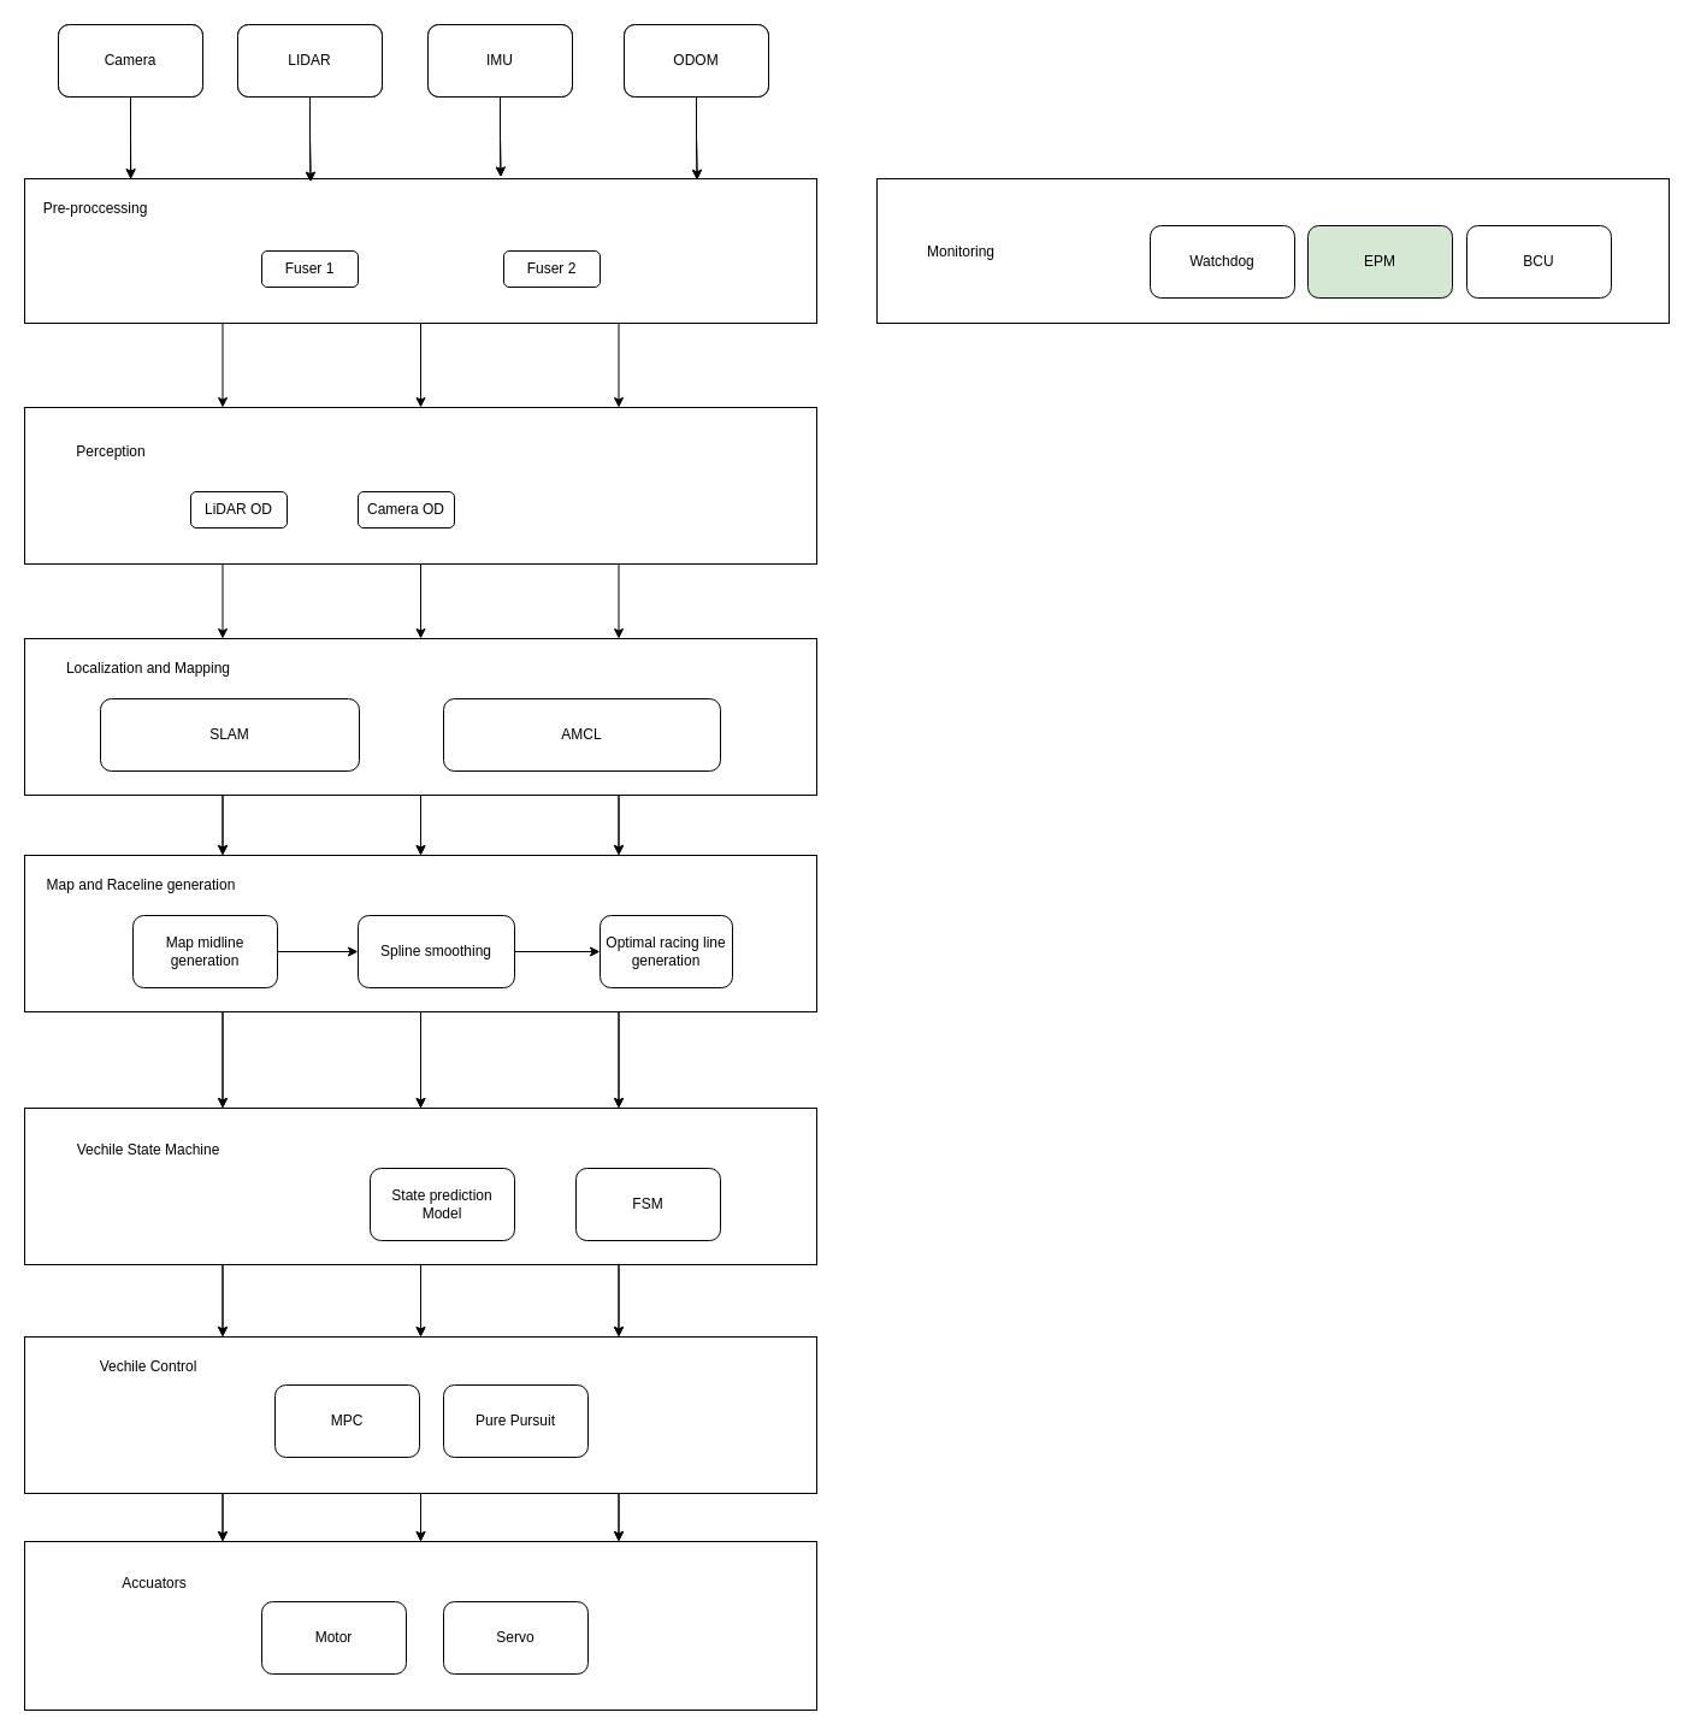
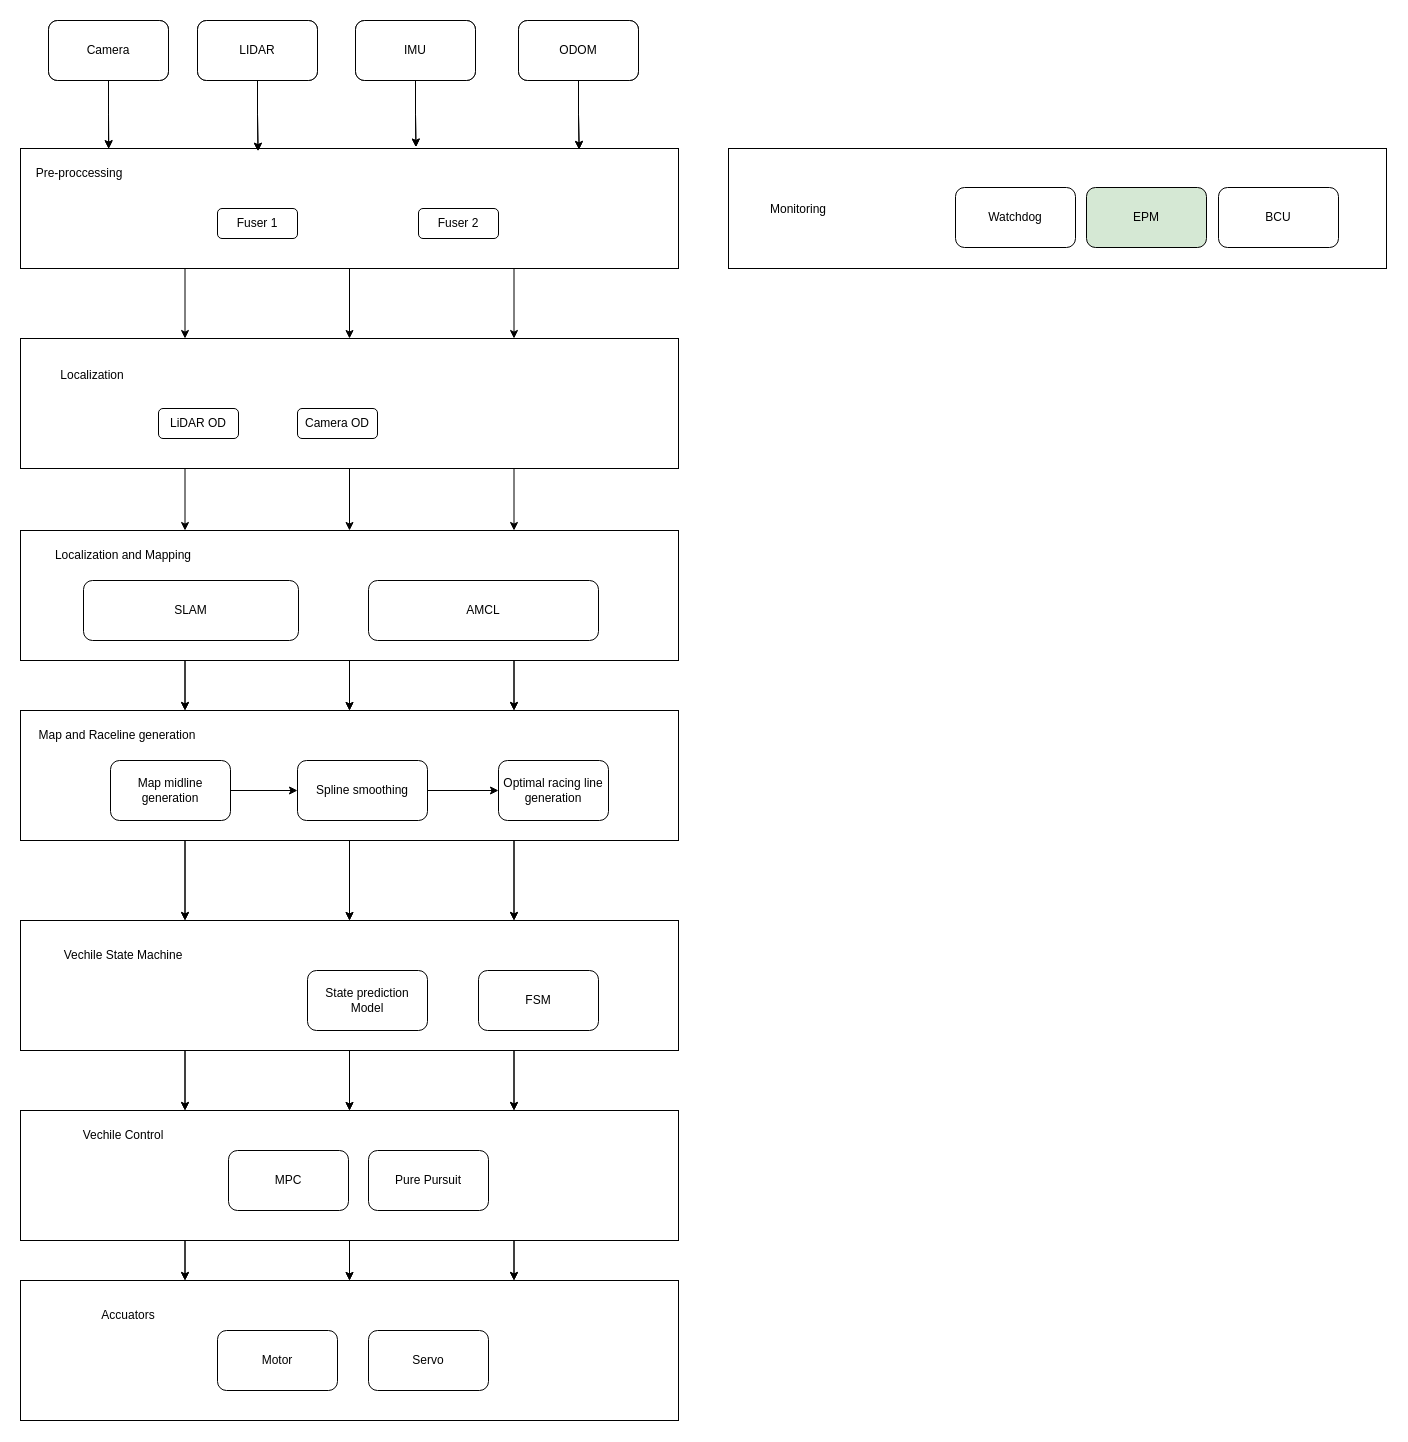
- <mxCell id="108" value="Perception" style="text;strokeColor=none;align=center;fillColor=none;html=1;verticalAlign=middle;whiteSpace=wrap;rounded=0;labelBackgroundColor=none;" vertex="1" parent="1"><mxGeometry x="43" y="360" width="98" height="30" as="geometry" /></mxCell>
+ <mxCell id="108" value="Localization" style="text;strokeColor=none;align=center;fillColor=none;html=1;verticalAlign=middle;whiteSpace=wrap;rounded=0;labelBackgroundColor=none;" vertex="1" parent="1"><mxGeometry x="43" y="360" width="98" height="30" as="geometry" /></mxCell>
